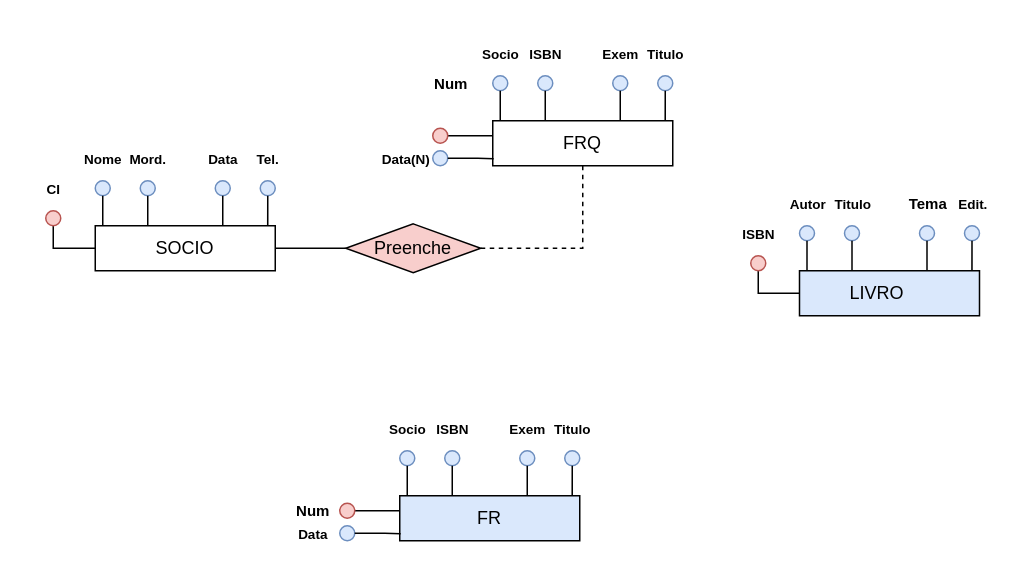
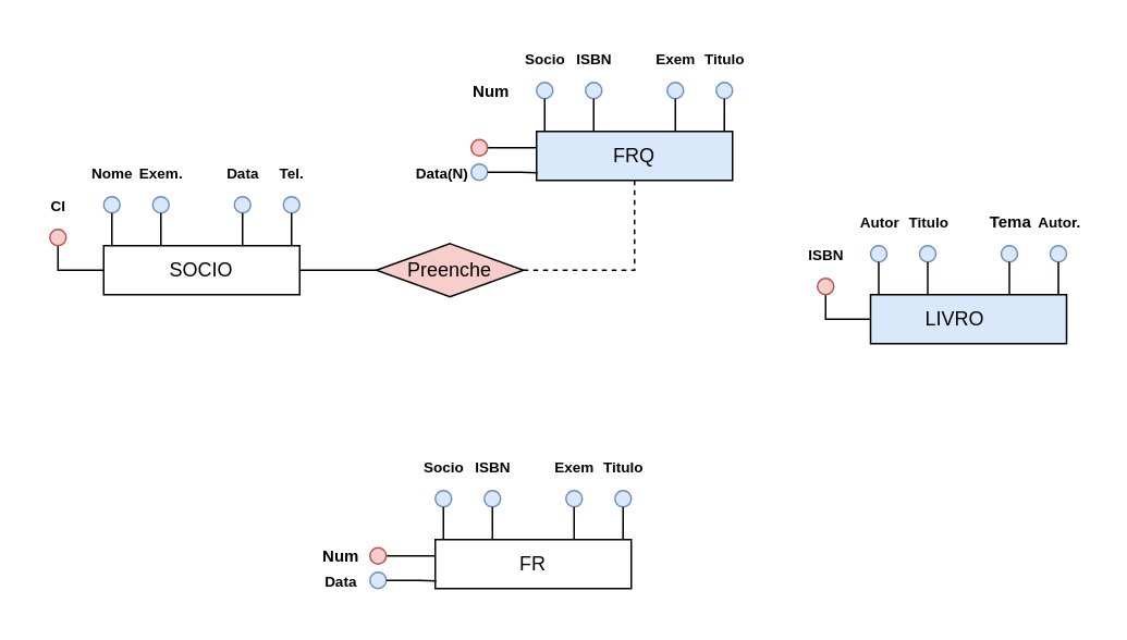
- <mxCell id="35" value="FRQ" style="rounded=0;whiteSpace=wrap;html=1;" vertex="1" parent="1"><mxGeometry x="328" y="80" width="120" height="30" as="geometry" /></mxCell>
+ <mxCell id="35" value="FRQ" style="rounded=0;whiteSpace=wrap;html=1;fillColor=#dae8fc;" vertex="1" parent="1"><mxGeometry x="328" y="80" width="120" height="30" as="geometry" /></mxCell>
- <mxCell id="9" value="&lt;font style=&quot;font-size: 9px;&quot;&gt;&lt;b&gt;Mord.&lt;/b&gt;&lt;/font&gt;" style="text;html=1;align=center;verticalAlign=middle;resizable=0;points=[];autosize=1;strokeColor=none;fillColor=none;" parent="1" vertex="1"><mxGeometry x="73" y="90" width="50" height="30" as="geometry" /></mxCell>
+ <mxCell id="9" value="&lt;font style=&quot;font-size: 9px;&quot;&gt;&lt;b&gt;Exem.&lt;/b&gt;&lt;/font&gt;" style="text;html=1;align=center;verticalAlign=middle;resizable=0;points=[];autosize=1;strokeColor=none;fillColor=none;" parent="1" vertex="1"><mxGeometry x="73" y="90" width="50" height="30" as="geometry" /></mxCell>
- <mxCell id="24" value="&lt;font style=&quot;font-size: 9px;&quot;&gt;&lt;span&gt;Edit.&lt;/span&gt;&lt;/font&gt;" style="text;html=1;align=center;verticalAlign=middle;resizable=0;points=[];autosize=1;strokeColor=none;fillColor=none;fontStyle=1" parent="1" vertex="1"><mxGeometry x="627.5" y="120" width="40" height="30" as="geometry" /></mxCell>
+ <mxCell id="24" value="&lt;font style=&quot;font-size: 9px;&quot;&gt;&lt;span&gt;Autor.&lt;/span&gt;&lt;/font&gt;" style="text;html=1;align=center;verticalAlign=middle;resizable=0;points=[];autosize=1;strokeColor=none;fillColor=none;fontStyle=1" parent="1" vertex="1"><mxGeometry x="627.5" y="120" width="40" height="30" as="geometry" /></mxCell>
- <mxCell id="54" value="FR" style="rounded=0;whiteSpace=wrap;html=1;fillColor=#dae8fc;" vertex="1" parent="1"><mxGeometry x="266" y="330" width="120" height="30" as="geometry" /></mxCell>
+ <mxCell id="54" value="FR" style="rounded=0;whiteSpace=wrap;html=1;" vertex="1" parent="1"><mxGeometry x="266" y="330" width="120" height="30" as="geometry" /></mxCell>
